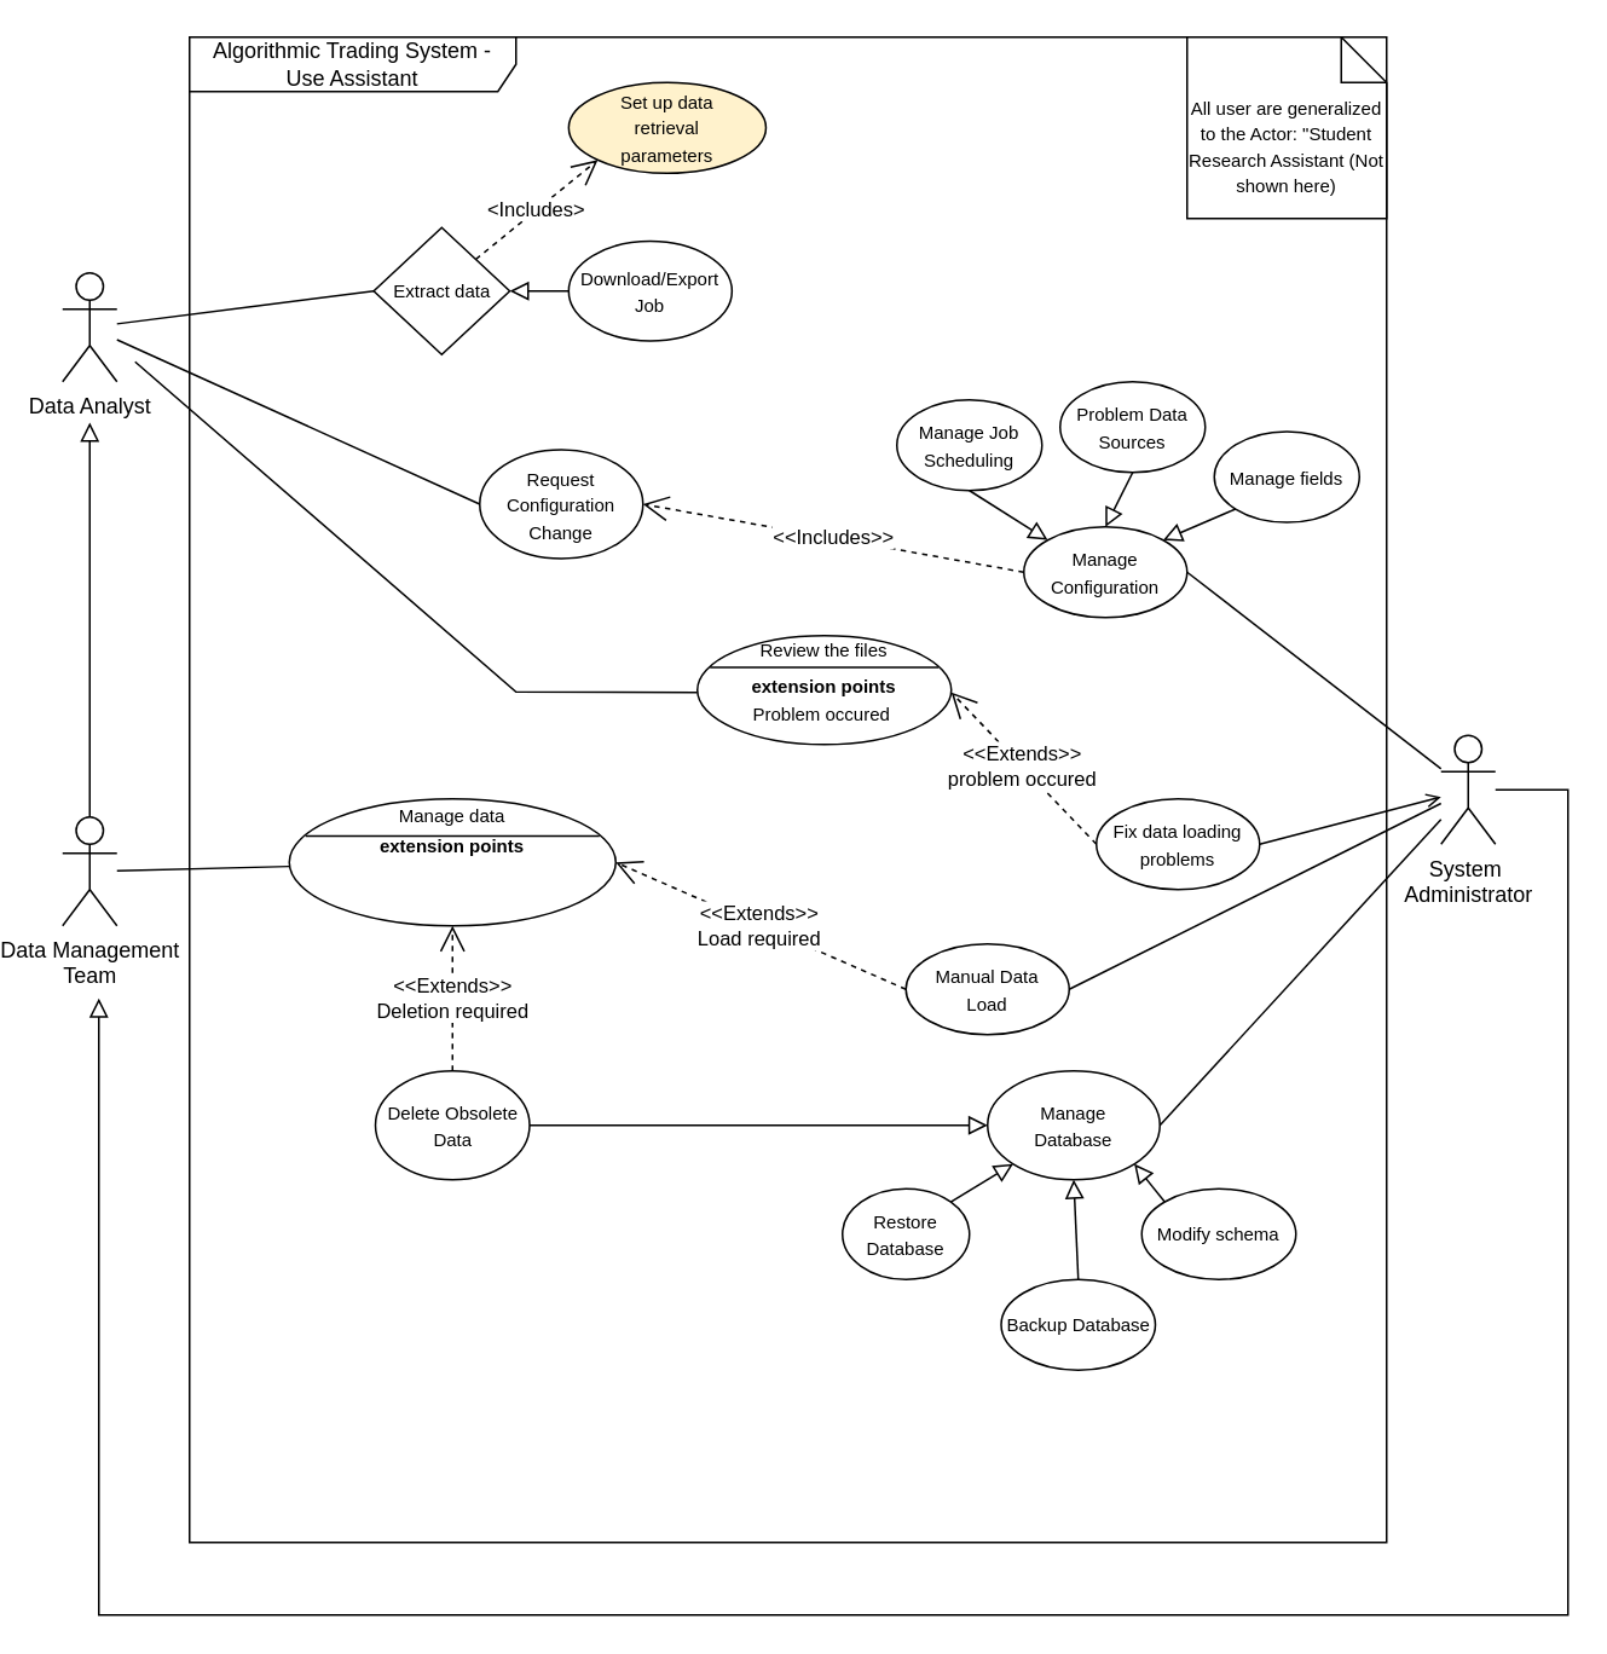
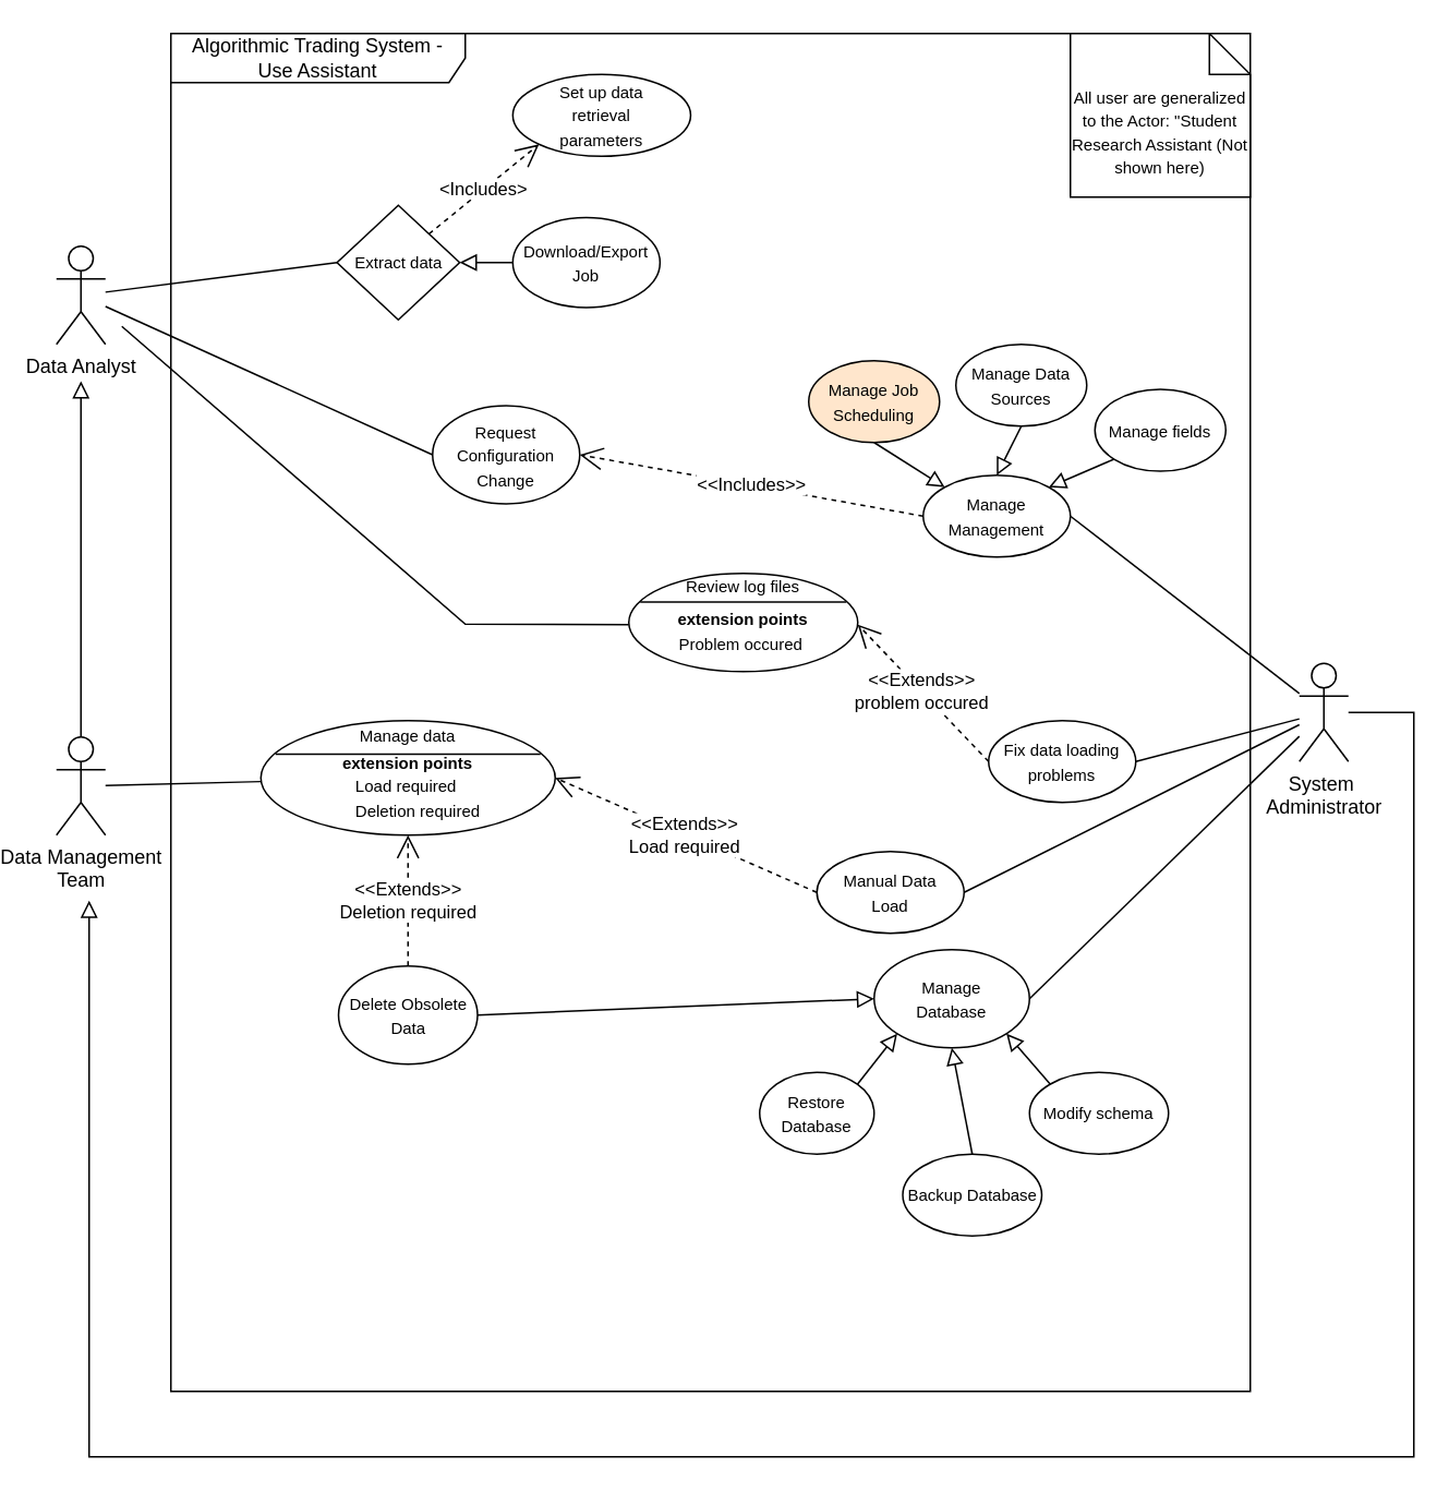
- <mxCell id="22" value="&lt;font style=&quot;font-size: 10px;&quot;&gt;Set up data&lt;br&gt;retrieval&lt;br&gt;parameters&lt;br&gt;&lt;/font&gt;" style="ellipse;whiteSpace=wrap;html=1;fillColor=#fff2cc;" vertex="1" parent="1"><mxGeometry x="299.06" y="45" width="108.75" height="50" as="geometry" /></mxCell>
+ <mxCell id="22" value="&lt;font style=&quot;font-size: 10px;&quot;&gt;Set up data&lt;br&gt;retrieval&lt;br&gt;parameters&lt;br&gt;&lt;/font&gt;" style="ellipse;whiteSpace=wrap;html=1;" vertex="1" parent="1"><mxGeometry x="299.06" y="45" width="108.75" height="50" as="geometry" /></mxCell>
- <mxCell id="8" value="&lt;font style=&quot;font-size: 10px;&quot;&gt;Problem Data&lt;br&gt;Sources&lt;br&gt;&lt;/font&gt;" style="ellipse;whiteSpace=wrap;html=1;" vertex="1" parent="1"><mxGeometry x="570" y="210" width="80" height="50" as="geometry" /></mxCell>
+ <mxCell id="8" value="&lt;font style=&quot;font-size: 10px;&quot;&gt;Manage Data&lt;br&gt;Sources&lt;br&gt;&lt;/font&gt;" style="ellipse;whiteSpace=wrap;html=1;" vertex="1" parent="1"><mxGeometry x="570" y="210" width="80" height="50" as="geometry" /></mxCell>
- <mxCell id="53" value="&lt;font style=&quot;font-size: 10px;&quot;&gt;Manage Job Scheduling&lt;br&gt;&lt;/font&gt;" style="ellipse;whiteSpace=wrap;html=1;" vertex="1" parent="1"><mxGeometry x="480" y="220" width="80" height="50" as="geometry" /></mxCell>
+ <mxCell id="53" value="&lt;font style=&quot;font-size: 10px;&quot;&gt;Manage Job Scheduling&lt;br&gt;&lt;/font&gt;" style="ellipse;whiteSpace=wrap;html=1;fillColor=#ffe6cc;" vertex="1" parent="1"><mxGeometry x="480" y="220" width="80" height="50" as="geometry" /></mxCell>
- <mxCell id="9" value="&lt;font style=&quot;font-size: 10px;&quot;&gt;Manage Configuration&lt;/font&gt;" style="ellipse;whiteSpace=wrap;html=1;" vertex="1" parent="1"><mxGeometry x="550" y="290" width="90" height="50" as="geometry" /></mxCell>
+ <mxCell id="9" value="&lt;font style=&quot;font-size: 10px;&quot;&gt;Manage Management&lt;/font&gt;" style="ellipse;whiteSpace=wrap;html=1;" vertex="1" parent="1"><mxGeometry x="550" y="290" width="90" height="50" as="geometry" /></mxCell>
- <mxCell id="47" value="&lt;font style=&quot;font-size: 10px;&quot;&gt;Review the files&lt;/font&gt;" style="html=1;strokeColor=none;fillColor=none;align=center;verticalAlign=middle;rotatable=0;whiteSpace=wrap;" vertex="1" parent="46"><mxGeometry width="140" height="15" as="geometry" /></mxCell>
+ <mxCell id="47" value="&lt;font style=&quot;font-size: 10px;&quot;&gt;Review log files&lt;/font&gt;" style="html=1;strokeColor=none;fillColor=none;align=center;verticalAlign=middle;rotatable=0;whiteSpace=wrap;" vertex="1" parent="46"><mxGeometry width="140" height="15" as="geometry" /></mxCell>
- <mxCell id="51" value="" style="endArrow=open;html=1;rounded=0;exitX=1;exitY=0.5;exitDx=0;exitDy=0;" edge="1" parent="1" source="44" target="3"><mxGeometry width="50" height="50" relative="1" as="geometry"><mxPoint x="395" y="609" as="sourcePoint" /><mxPoint x="550" y="440" as="targetPoint" /></mxGeometry></mxCell>
+ <mxCell id="51" value="" style="endArrow=none;html=1;rounded=0;exitX=1;exitY=0.5;exitDx=0;exitDy=0;" edge="1" parent="1" source="44" target="3"><mxGeometry width="50" height="50" relative="1" as="geometry"><mxPoint x="395" y="609" as="sourcePoint" /><mxPoint x="550" y="440" as="targetPoint" /></mxGeometry></mxCell>
+ <mxCell id="26" value="&lt;font style=&quot;font-size: 10px;&quot;&gt;&lt;span style=&quot;white-space: pre;&quot;&gt;&#09;&lt;/span&gt;Load required&lt;br&gt;&lt;span style=&quot;white-space: pre;&quot;&gt;&#09;&lt;/span&gt;Deletion&amp;nbsp;required&lt;/font&gt;" style="text;html=1;align=left;verticalAlign=middle;rotatable=0;spacingLeft=25;fillColor=none;strokeColor=none;whiteSpace=wrap;" vertex="1" parent="24"><mxGeometry x="9" y="37.914" width="128.571" height="17.5" as="geometry" /></mxCell>
- <mxCell id="7" value="&lt;font style=&quot;font-size: 10px;&quot;&gt;Manage&lt;br&gt;Database&lt;br&gt;&lt;/font&gt;" style="ellipse;whiteSpace=wrap;html=1;" vertex="1" parent="1"><mxGeometry x="530" y="590" width="95" height="60" as="geometry" /></mxCell>
+ <mxCell id="7" value="&lt;font style=&quot;font-size: 10px;&quot;&gt;Manage&lt;br&gt;Database&lt;br&gt;&lt;/font&gt;" style="ellipse;whiteSpace=wrap;html=1;" vertex="1" parent="1"><mxGeometry x="520" y="580" width="95" height="60" as="geometry" /></mxCell>
